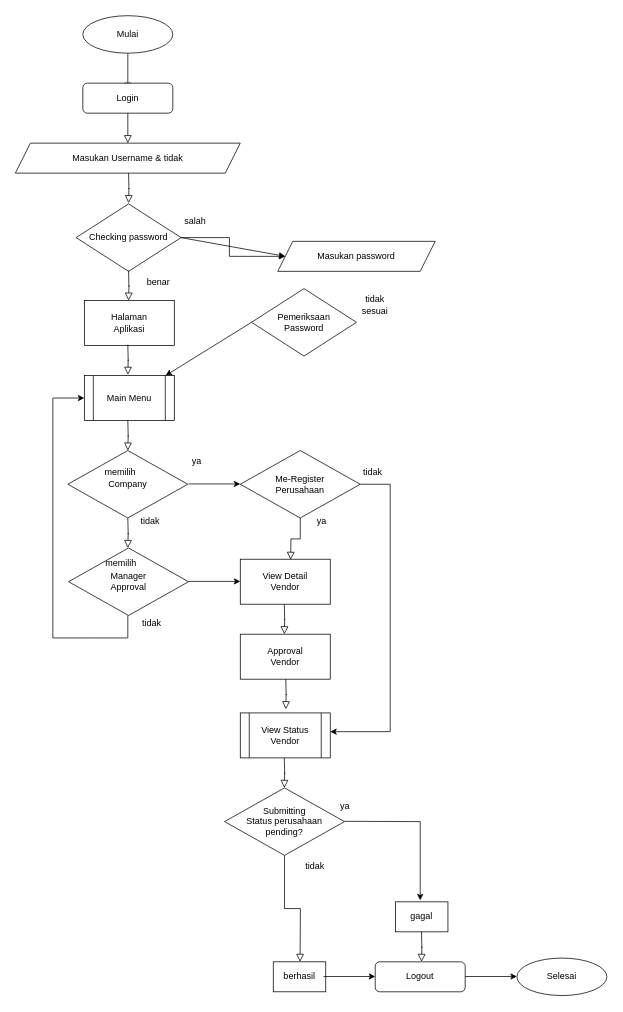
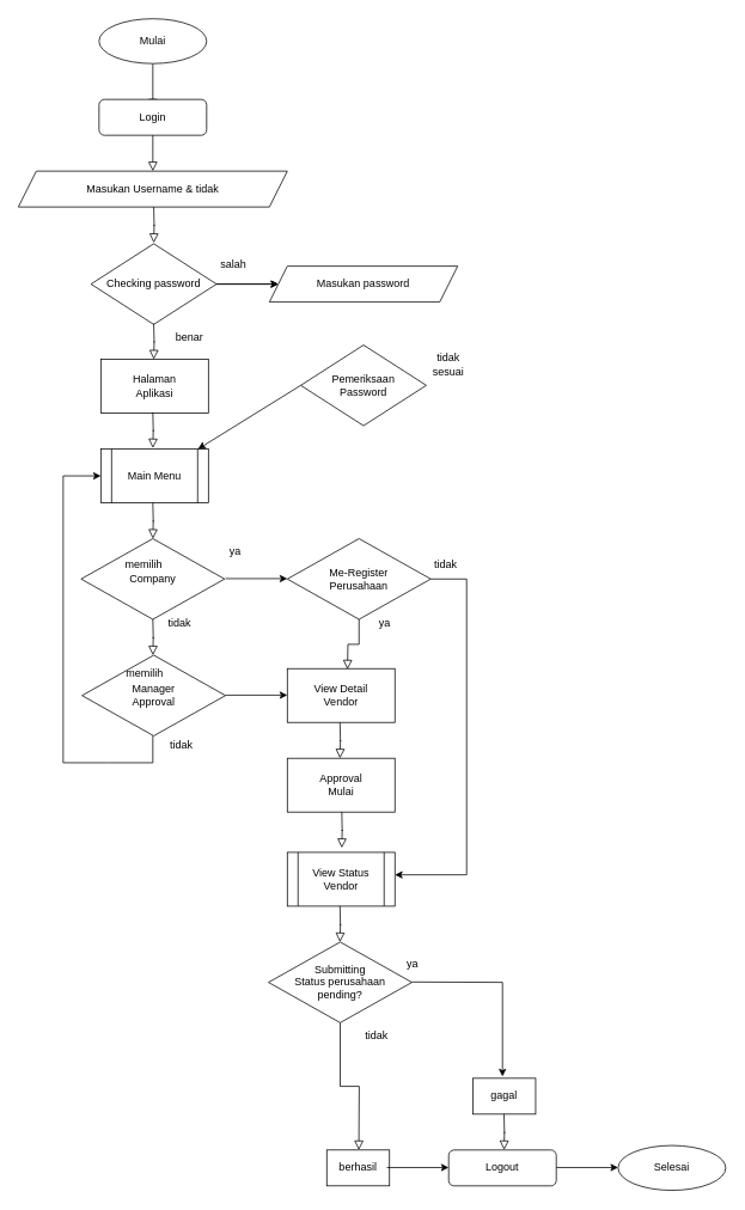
- <mxCell id="10" value="Masukan password" style="shape=parallelogram;perimeter=parallelogramPerimeter;whiteSpace=wrap;html=1;fixedSize=1;" vertex="1" parent="1"><mxGeometry x="370" y="321" width="210" height="40" as="geometry" /></mxCell>
+ <mxCell id="10" value="Masukan password" style="shape=parallelogram;perimeter=parallelogramPerimeter;whiteSpace=wrap;html=1;fixedSize=1;" vertex="1" parent="1"><mxGeometry x="300" y="296" width="210" height="40" as="geometry" /></mxCell>
- <mxCell id="29" value="Approval&lt;br style=&quot;border-color: var(--border-color);&quot;&gt;Vendor" style="rounded=0;whiteSpace=wrap;html=1;" vertex="1" parent="1"><mxGeometry x="320" y="845" width="120" height="60" as="geometry" /></mxCell>
+ <mxCell id="29" value="Approval&lt;br style=&quot;border-color: var(--border-color);&quot;&gt;Mulai" style="rounded=0;whiteSpace=wrap;html=1;" vertex="1" parent="1"><mxGeometry x="320" y="845" width="120" height="60" as="geometry" /></mxCell>
